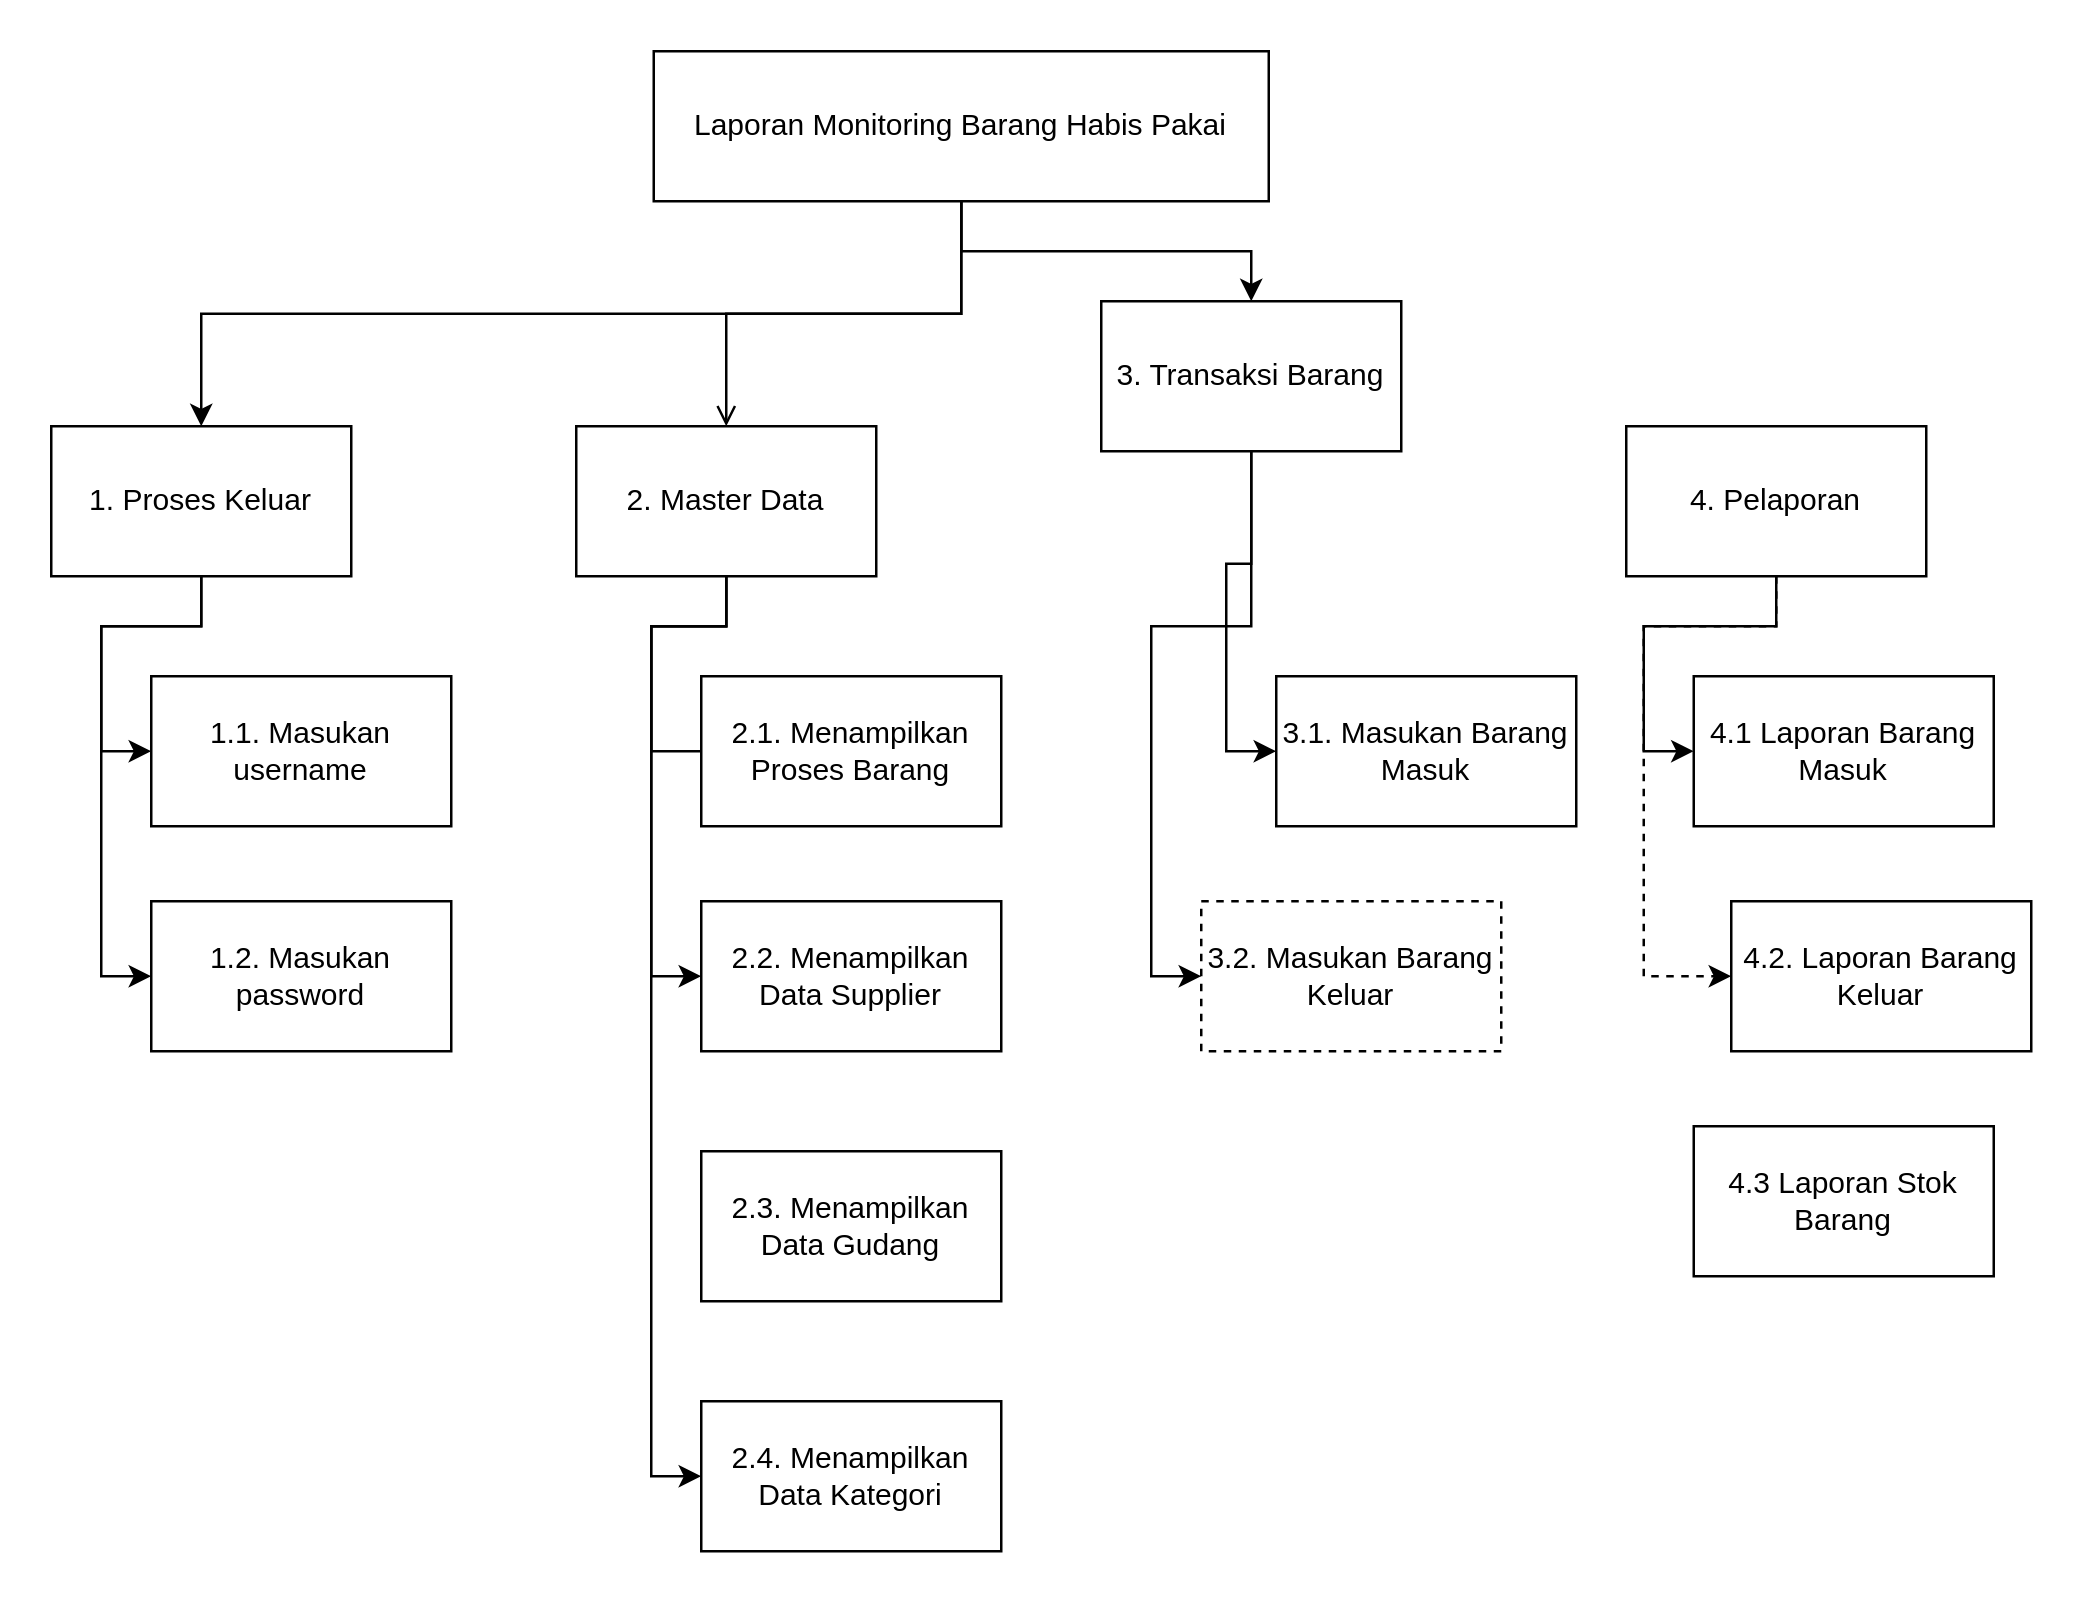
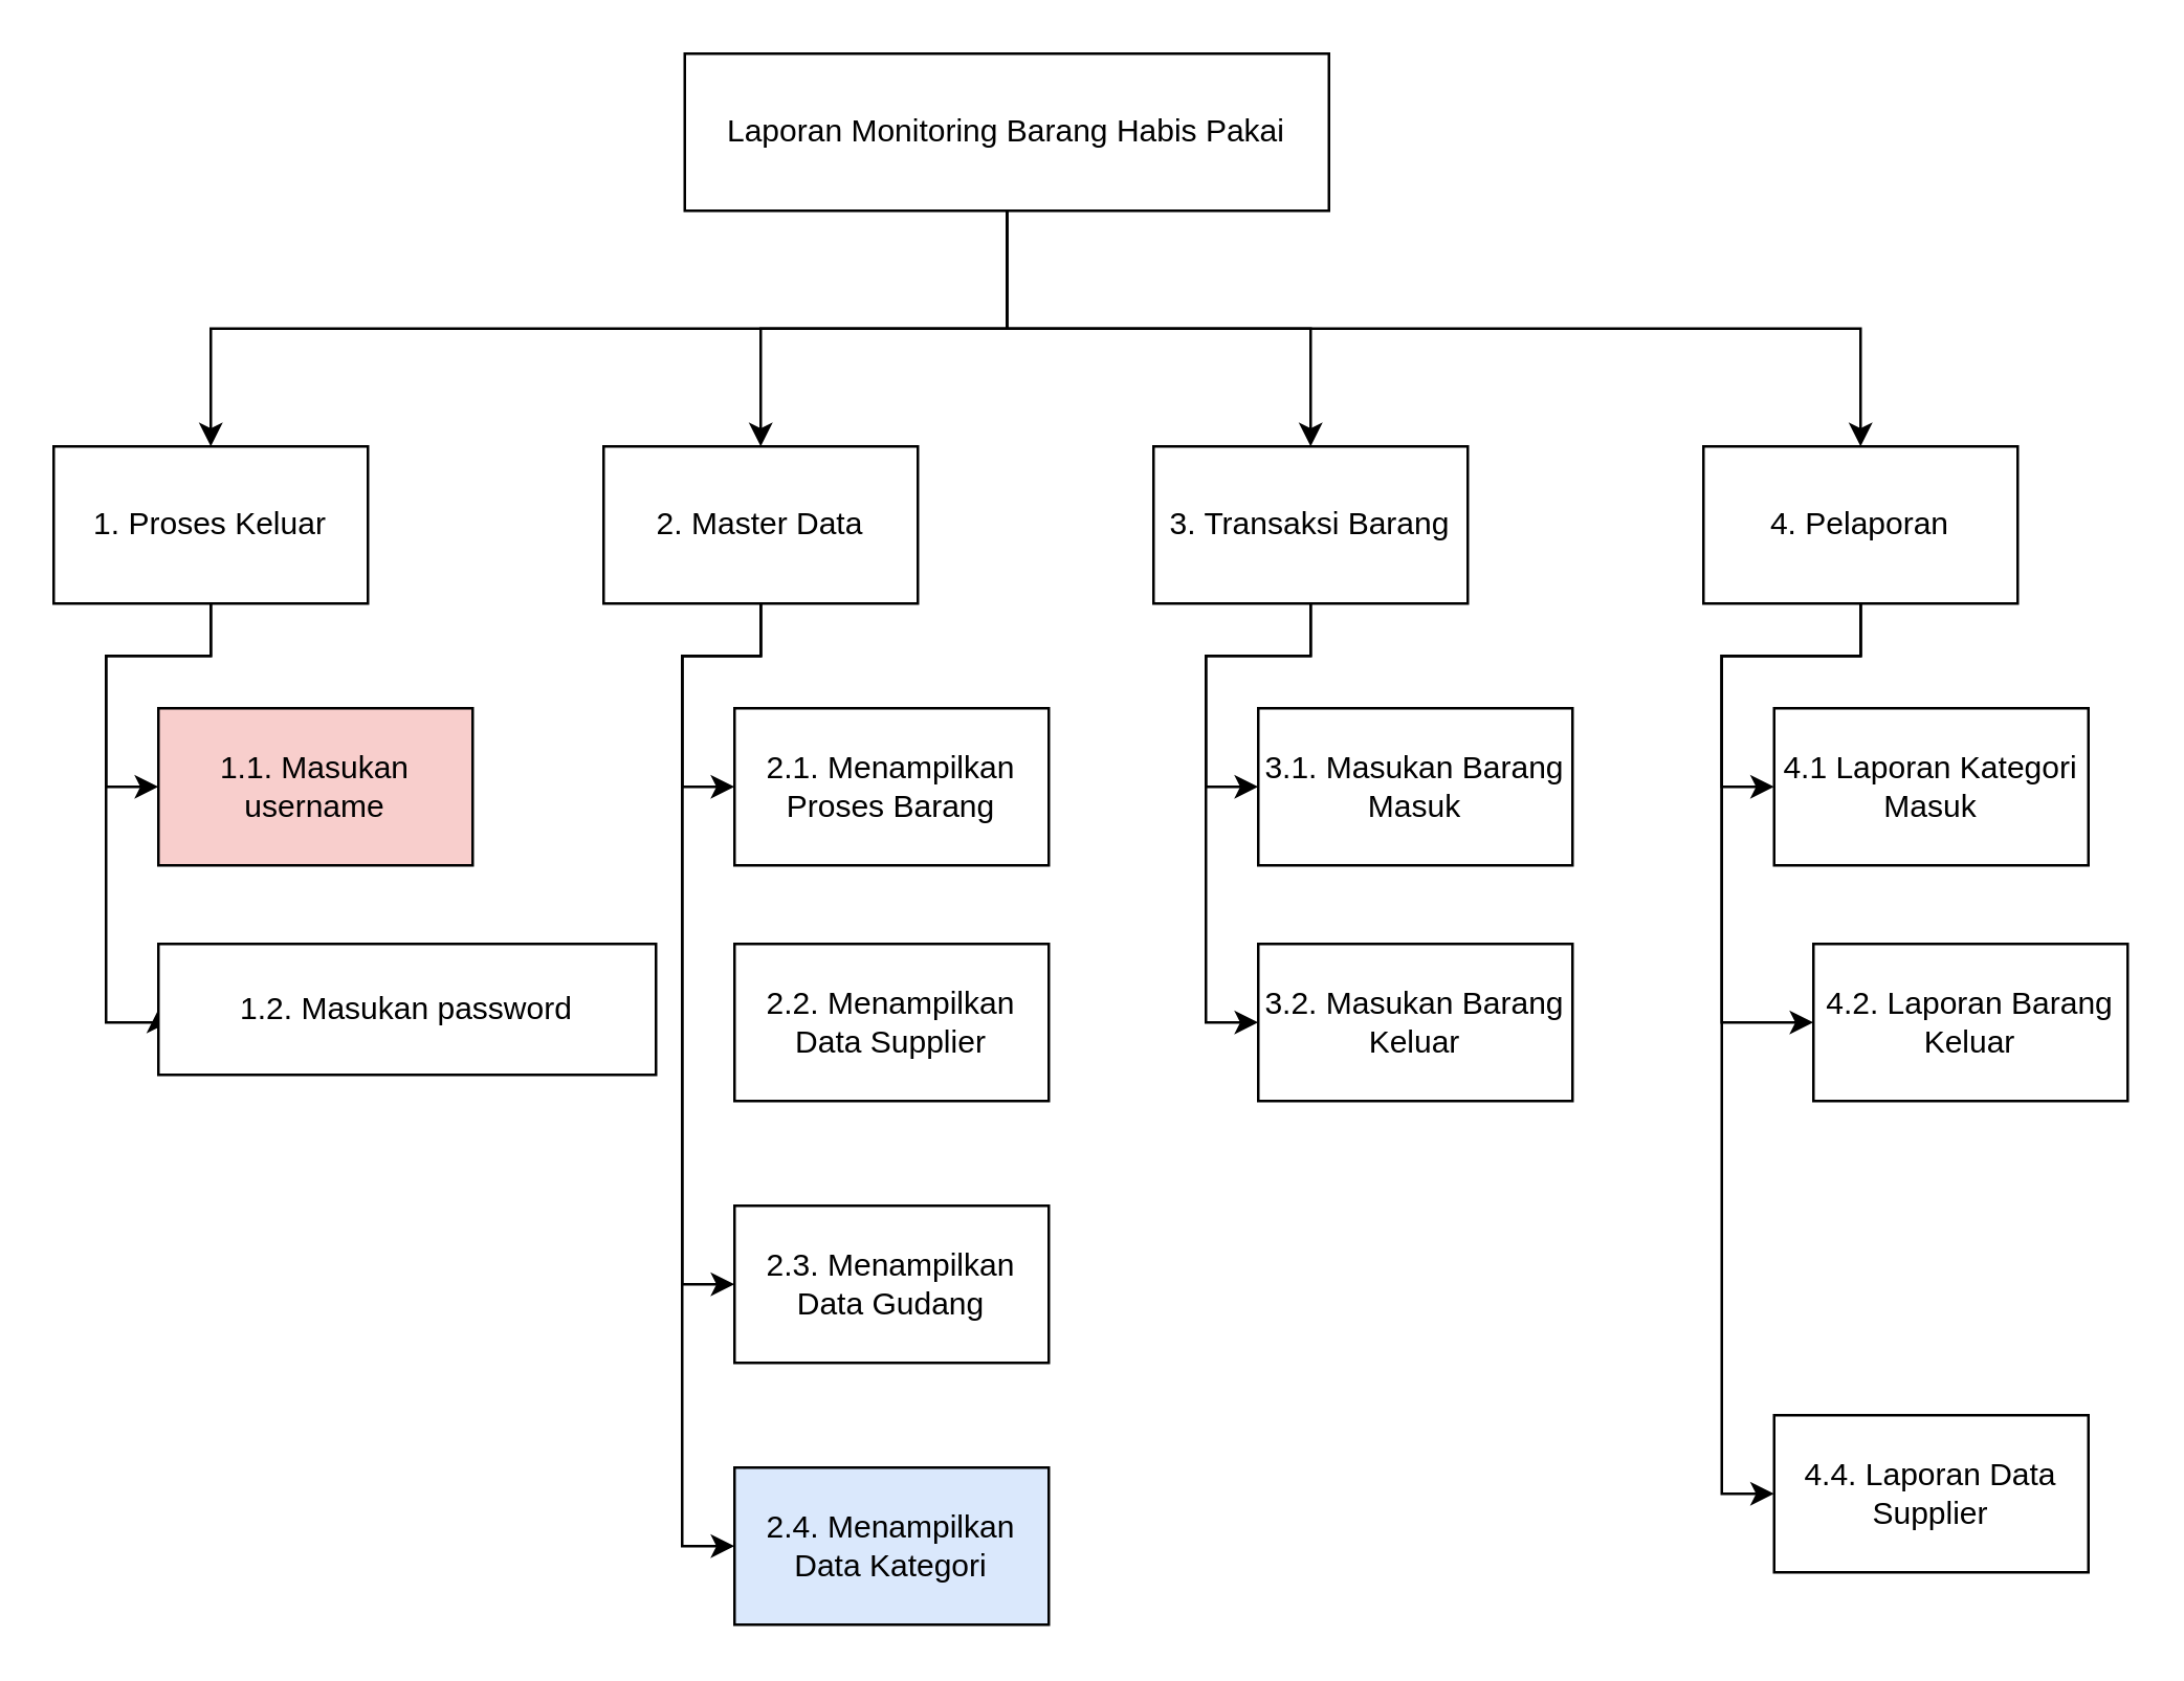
+ <mxCell id="5" style="edgeStyle=orthogonalEdgeStyle;rounded=0;orthogonalLoop=1;jettySize=auto;html=1;exitX=0.5;exitY=1;exitDx=0;exitDy=0;entryX=0.5;entryY=0;entryDx=0;entryDy=0;" edge="1" parent="1" source="6" target="21"><mxGeometry relative="1" as="geometry" /></mxCell>
- <mxCell id="17" value="3. Transaksi Barang" style="rounded=0;whiteSpace=wrap;html=1;" vertex="1" parent="1"><mxGeometry x="440" y="120" width="120" height="60" as="geometry" /></mxCell>
+ <mxCell id="17" value="3. Transaksi Barang" style="rounded=0;whiteSpace=wrap;html=1;" vertex="1" parent="1"><mxGeometry x="440" y="170" width="120" height="60" as="geometry" /></mxCell>
- <mxCell id="3" style="edgeStyle=orthogonalEdgeStyle;rounded=0;orthogonalLoop=1;jettySize=auto;html=1;exitX=0.5;exitY=1;exitDx=0;exitDy=0;entryX=0.5;entryY=0;entryDx=0;entryDy=0;endArrow=open;" edge="1" parent="1" source="6" target="14"><mxGeometry relative="1" as="geometry" /></mxCell>
+ <mxCell id="3" style="edgeStyle=orthogonalEdgeStyle;rounded=0;orthogonalLoop=1;jettySize=auto;html=1;exitX=0.5;exitY=1;exitDx=0;exitDy=0;entryX=0.5;entryY=0;entryDx=0;entryDy=0;" edge="1" parent="1" source="6" target="14"><mxGeometry relative="1" as="geometry" /></mxCell>
- <mxCell id="22" value="1.1. Masukan username" style="whiteSpace=wrap;html=1;rounded=0;" vertex="1" parent="1"><mxGeometry x="60" y="270" width="120" height="60" as="geometry" /></mxCell>
+ <mxCell id="22" value="1.1. Masukan username" style="whiteSpace=wrap;html=1;rounded=0;fillColor=#f8cecc;" vertex="1" parent="1"><mxGeometry x="60" y="270" width="120" height="60" as="geometry" /></mxCell>
- <mxCell id="10" style="edgeStyle=orthogonalEdgeStyle;rounded=0;orthogonalLoop=1;jettySize=auto;html=1;exitX=0.5;exitY=1;exitDx=0;exitDy=0;entryX=0;entryY=0.5;entryDx=0;entryDy=0;endArrow=none;" edge="1" parent="1" source="14" target="24"><mxGeometry relative="1" as="geometry" /></mxCell>
+ <mxCell id="10" style="edgeStyle=orthogonalEdgeStyle;rounded=0;orthogonalLoop=1;jettySize=auto;html=1;exitX=0.5;exitY=1;exitDx=0;exitDy=0;entryX=0;entryY=0.5;entryDx=0;entryDy=0;" edge="1" parent="1" source="14" target="24"><mxGeometry relative="1" as="geometry" /></mxCell>
- <mxCell id="28" value="3.1. Masukan Barang Masuk" style="whiteSpace=wrap;html=1;rounded=0;" vertex="1" parent="1"><mxGeometry x="510" y="270" width="120" height="60" as="geometry" /></mxCell>
+ <mxCell id="28" value="3.1. Masukan Barang Masuk" style="whiteSpace=wrap;html=1;rounded=0;" vertex="1" parent="1"><mxGeometry x="480" y="270" width="120" height="60" as="geometry" /></mxCell>
- <mxCell id="30" value="4.1 Laporan Barang Masuk" style="whiteSpace=wrap;html=1;rounded=0;" vertex="1" parent="1"><mxGeometry x="677" y="270" width="120" height="60" as="geometry" /></mxCell>
+ <mxCell id="30" value="4.1 Laporan Kategori Masuk" style="whiteSpace=wrap;html=1;rounded=0;" vertex="1" parent="1"><mxGeometry x="677" y="270" width="120" height="60" as="geometry" /></mxCell>
- <mxCell id="23" value="1.2. Masukan password" style="whiteSpace=wrap;html=1;rounded=0;" vertex="1" parent="1"><mxGeometry x="60" y="360" width="120" height="60" as="geometry" /></mxCell>
+ <mxCell id="23" value="1.2. Masukan password" style="whiteSpace=wrap;html=1;rounded=0;" vertex="1" parent="1"><mxGeometry x="60" y="360" width="190" height="50" as="geometry" /></mxCell>
- <mxCell id="11" style="edgeStyle=orthogonalEdgeStyle;rounded=0;orthogonalLoop=1;jettySize=auto;html=1;exitX=0.5;exitY=1;exitDx=0;exitDy=0;entryX=0;entryY=0.5;entryDx=0;entryDy=0;" edge="1" parent="1" source="14" target="26"><mxGeometry relative="1" as="geometry"><Array as="points"><mxPoint x="290" y="250" /><mxPoint x="260" y="250" /><mxPoint x="260" y="390" /></Array></mxGeometry></mxCell>
- <mxCell id="29" value="3.2. Masukan Barang Keluar" style="whiteSpace=wrap;html=1;rounded=0;dashed=1;" vertex="1" parent="1"><mxGeometry x="480" y="360" width="120" height="60" as="geometry" /></mxCell>
+ <mxCell id="29" value="3.2. Masukan Barang Keluar" style="whiteSpace=wrap;html=1;rounded=0;" vertex="1" parent="1"><mxGeometry x="480" y="360" width="120" height="60" as="geometry" /></mxCell>
- <mxCell id="19" style="edgeStyle=orthogonalEdgeStyle;rounded=0;orthogonalLoop=1;jettySize=auto;html=1;exitX=0.5;exitY=1;exitDx=0;exitDy=0;entryX=0;entryY=0.5;entryDx=0;entryDy=0;dashed=1;" edge="1" parent="1" source="21" target="31"><mxGeometry relative="1" as="geometry"><Array as="points"><mxPoint x="710" y="250" /><mxPoint x="657" y="250" /><mxPoint x="657" y="390" /></Array></mxGeometry></mxCell>
+ <mxCell id="19" style="edgeStyle=orthogonalEdgeStyle;rounded=0;orthogonalLoop=1;jettySize=auto;html=1;exitX=0.5;exitY=1;exitDx=0;exitDy=0;entryX=0;entryY=0.5;entryDx=0;entryDy=0;" edge="1" parent="1" source="21" target="31"><mxGeometry relative="1" as="geometry"><Array as="points"><mxPoint x="710" y="250" /><mxPoint x="657" y="250" /><mxPoint x="657" y="390" /></Array></mxGeometry></mxCell>
- <mxCell id="32" value="4.3 Laporan Stok Barang" style="whiteSpace=wrap;html=1;rounded=0;" vertex="1" parent="1"><mxGeometry x="677" y="450" width="120" height="60" as="geometry" /></mxCell>
+ <mxCell id="20" style="edgeStyle=orthogonalEdgeStyle;rounded=0;orthogonalLoop=1;jettySize=auto;html=1;exitX=0.5;exitY=1;exitDx=0;exitDy=0;entryX=0;entryY=0.5;entryDx=0;entryDy=0;" edge="1" parent="1" source="21" target="33"><mxGeometry relative="1" as="geometry"><Array as="points"><mxPoint x="710" y="250" /><mxPoint x="657" y="250" /><mxPoint x="657" y="570" /></Array></mxGeometry></mxCell>
+ <mxCell id="12" style="edgeStyle=orthogonalEdgeStyle;rounded=0;orthogonalLoop=1;jettySize=auto;html=1;exitX=0.5;exitY=1;exitDx=0;exitDy=0;entryX=0;entryY=0.5;entryDx=0;entryDy=0;" edge="1" parent="1" source="14" target="25"><mxGeometry relative="1" as="geometry"><Array as="points"><mxPoint x="290" y="250" /><mxPoint x="260" y="250" /><mxPoint x="260" y="490" /></Array></mxGeometry></mxCell>
+ <mxCell id="33" value="4.4. Laporan Data Supplier" style="whiteSpace=wrap;html=1;rounded=0;" vertex="1" parent="1"><mxGeometry x="677" y="540" width="120" height="60" as="geometry" /></mxCell>
- <mxCell id="27" value="2.4. Menampilkan Data Kategori" style="whiteSpace=wrap;html=1;rounded=0;" vertex="1" parent="1"><mxGeometry x="280" y="560" width="120" height="60" as="geometry" /></mxCell>
+ <mxCell id="27" value="2.4. Menampilkan Data Kategori" style="whiteSpace=wrap;html=1;rounded=0;fillColor=#dae8fc;" vertex="1" parent="1"><mxGeometry x="280" y="560" width="120" height="60" as="geometry" /></mxCell>
